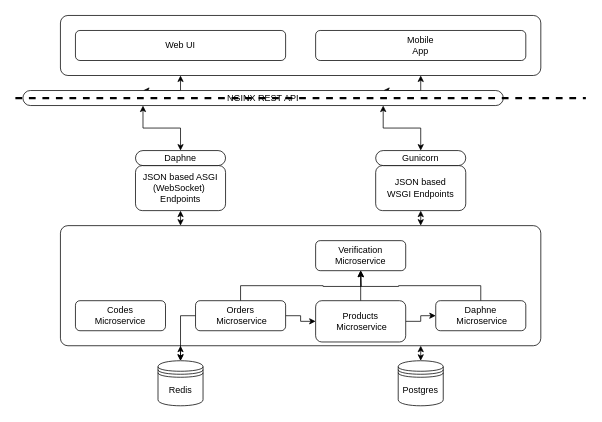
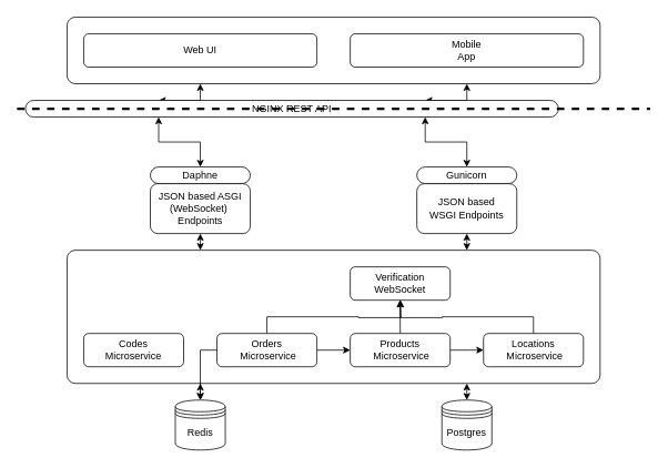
- <mxCell id="9" value="Verification Microservice" style="rounded=1;whiteSpace=wrap;html=1;" parent="1" vertex="1"><mxGeometry x="420" y="320" width="120" height="40" as="geometry" /></mxCell>
+ <mxCell id="9" value="Verification WebSocket" style="rounded=1;whiteSpace=wrap;html=1;" parent="1" vertex="1"><mxGeometry x="420" y="320" width="120" height="40" as="geometry" /></mxCell>
- <mxCell id="18" value="Daphne&lt;br&gt;&amp;nbsp;Microservice" style="rounded=1;whiteSpace=wrap;html=1;" parent="1" vertex="1"><mxGeometry x="580" y="400" width="120" height="40" as="geometry" /></mxCell>
+ <mxCell id="18" value="Locations&lt;br&gt;&amp;nbsp;Microservice" style="rounded=1;whiteSpace=wrap;html=1;" parent="1" vertex="1"><mxGeometry x="580" y="400" width="120" height="40" as="geometry" /></mxCell>
- <mxCell id="12" value="Products&lt;br&gt;&amp;nbsp;Microservice" style="rounded=1;whiteSpace=wrap;html=1;" parent="1" vertex="1"><mxGeometry x="420" y="400" width="120" height="55" as="geometry" /></mxCell>
+ <mxCell id="12" value="Products&lt;br&gt;&amp;nbsp;Microservice" style="rounded=1;whiteSpace=wrap;html=1;" parent="1" vertex="1"><mxGeometry x="420" y="400" width="120" height="40" as="geometry" /></mxCell>
